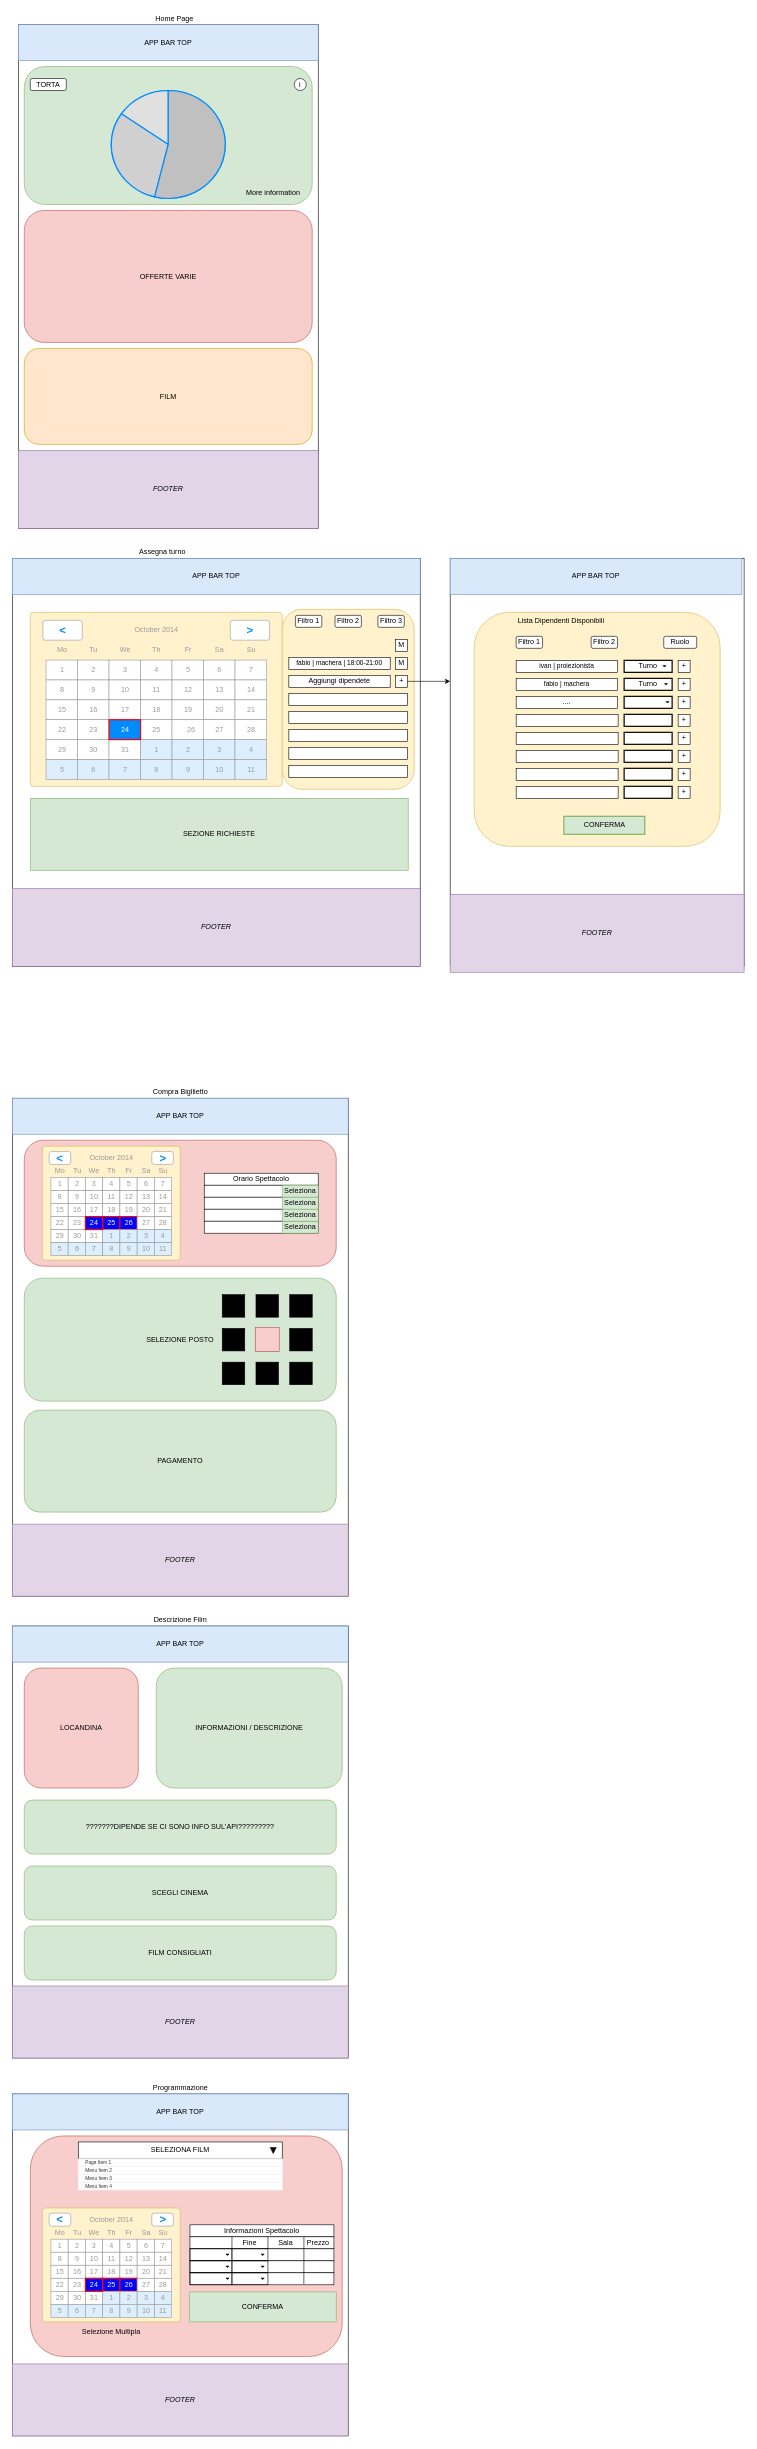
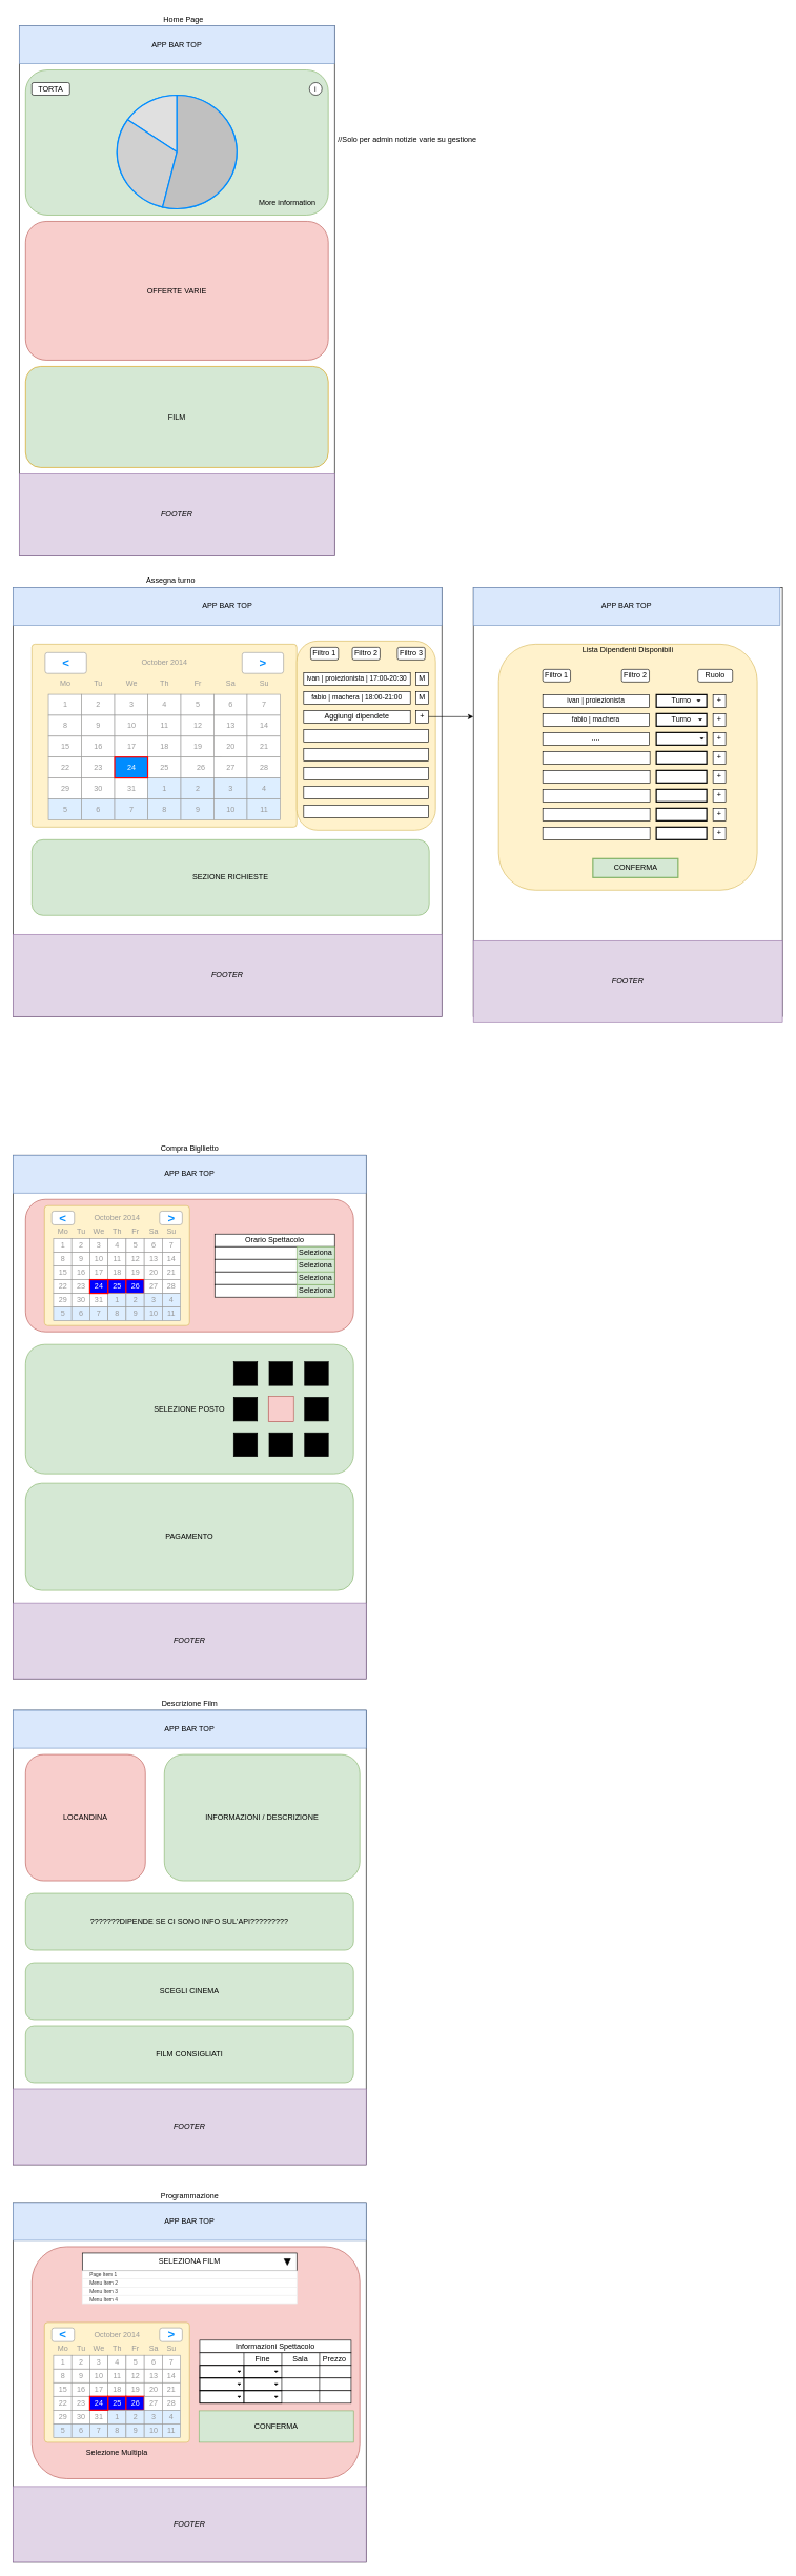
+ <mxCell id="89" value="//Solo per admin notizie varie su gestione" style="text;html=1;align=center;verticalAlign=middle;resizable=0;points=[];autosize=1;" parent="1" vertex="1"><mxGeometry x="530" y="210" width="230" height="20" as="geometry" /></mxCell>
- <mxCell id="5" value="FILM" style="rounded=1;whiteSpace=wrap;html=1;fillColor=#ffe6cc;strokeColor=#d79b00;" parent="1" vertex="1"><mxGeometry x="40" y="580" width="480" height="160" as="geometry" /></mxCell>
+ <mxCell id="5" value="FILM" style="rounded=1;whiteSpace=wrap;html=1;fillColor=#d5e8d4;strokeColor=#d79b00;" parent="1" vertex="1"><mxGeometry x="40" y="580" width="480" height="160" as="geometry" /></mxCell>
- <mxCell id="287" value="Lista Dipendenti Disponibili" style="text;html=1;strokeColor=none;fillColor=none;align=center;verticalAlign=middle;whiteSpace=wrap;rounded=0;" parent="271" vertex="1"><mxGeometry x="80" y="5" width="190" height="20" as="geometry" /></mxCell>
+ <mxCell id="287" value="Lista Dipendenti Disponibili" style="text;html=1;strokeColor=none;fillColor=none;align=center;verticalAlign=middle;whiteSpace=wrap;rounded=0;" parent="271" vertex="1"><mxGeometry x="140" width="190" height="20" as="geometry" /></mxCell>
+ <mxCell id="68" value="&lt;font style=&quot;font-size: 11px&quot;&gt;ivan | proiezionista | 17:00-20:30&lt;/font&gt;" style="rounded=0;whiteSpace=wrap;html=1;" parent="63" vertex="1"><mxGeometry x="11" y="50" width="169" height="20" as="geometry" /></mxCell>
- <mxCell id="79" value="SEZIONE RICHIESTE" style="whiteSpace=wrap;html=1;fillColor=#d5e8d4;strokeColor=#82b366;rounded=0;" parent="1" vertex="1"><mxGeometry x="50" y="1330" width="630" height="120" as="geometry" /></mxCell>
+ <mxCell id="79" value="SEZIONE RICHIESTE" style="rounded=1;whiteSpace=wrap;html=1;fillColor=#d5e8d4;strokeColor=#82b366;" parent="1" vertex="1"><mxGeometry x="50" y="1330" width="630" height="120" as="geometry" /></mxCell>
